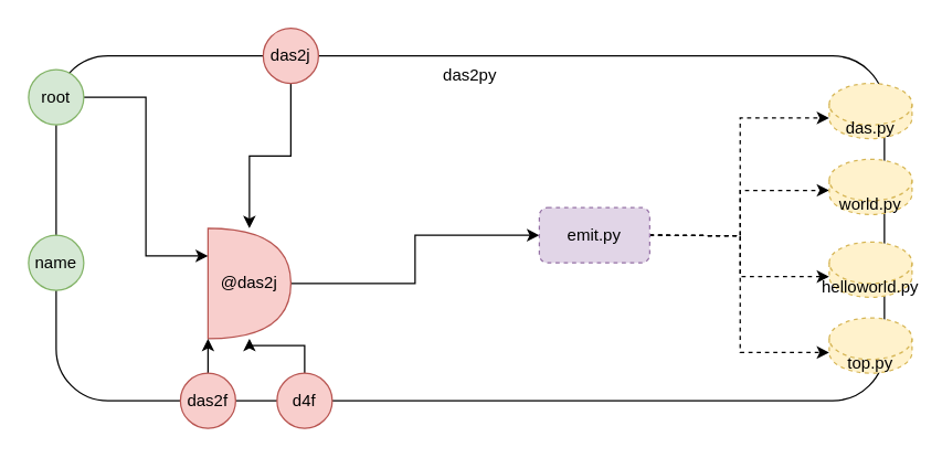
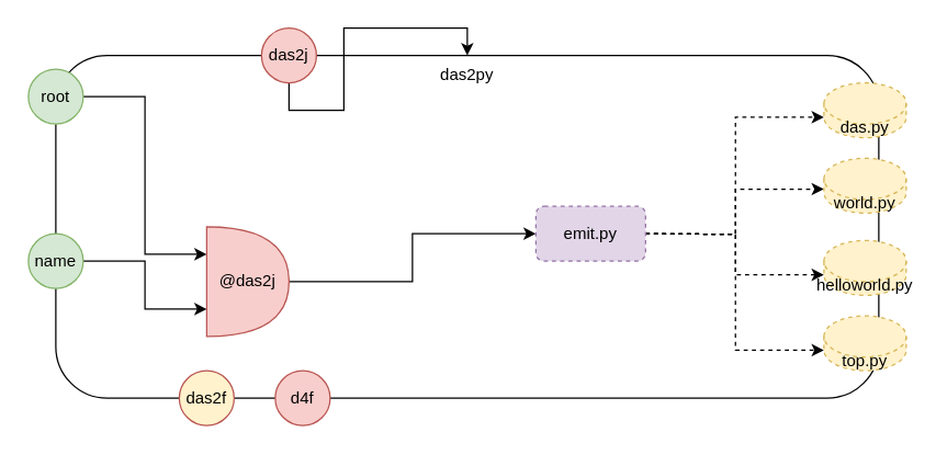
- <mxCell id="3" style="edgeStyle=orthogonalEdgeStyle;rounded=0;orthogonalLoop=1;jettySize=auto;html=1;exitX=0.5;exitY=1;exitDx=0;exitDy=0;" edge="1" parent="1" source="4" target="6"><mxGeometry relative="1" as="geometry" /></mxCell>
+ <mxCell id="3" style="edgeStyle=orthogonalEdgeStyle;rounded=0;orthogonalLoop=1;jettySize=auto;html=1;exitX=0.5;exitY=1;exitDx=0;exitDy=0;" edge="1" parent="1" source="4" target="2"><mxGeometry relative="1" as="geometry" /></mxCell>
+ <mxCell id="11" style="edgeStyle=orthogonalEdgeStyle;rounded=0;orthogonalLoop=1;jettySize=auto;html=1;exitX=1;exitY=0.5;exitDx=0;exitDy=0;entryX=0;entryY=0.75;entryDx=0;entryDy=0;entryPerimeter=0;" edge="1" parent="1" source="12" target="6"><mxGeometry relative="1" as="geometry" /></mxCell>
- <mxCell id="21" style="edgeStyle=orthogonalEdgeStyle;rounded=0;orthogonalLoop=1;jettySize=auto;html=1;exitX=0.5;exitY=0;exitDx=0;exitDy=0;endArrow=classic;endFill=1;strokeColor=#000000;strokeWidth=1;" edge="1" parent="1" source="22" target="6"><mxGeometry relative="1" as="geometry" /></mxCell>
- <mxCell id="19" style="edgeStyle=orthogonalEdgeStyle;rounded=0;orthogonalLoop=1;jettySize=auto;html=1;endArrow=classic;endFill=1;strokeColor=#000000;strokeWidth=1;" edge="1" parent="1" source="20" target="6"><mxGeometry relative="1" as="geometry"><Array as="points"><mxPoint x="150" y="240" /><mxPoint x="210" y="240" /></Array></mxGeometry></mxCell>
- <mxCell id="20" value="das2f" style="ellipse;whiteSpace=wrap;html=1;aspect=fixed;fillColor=#f8cecc;strokeColor=#b85450;" vertex="1" parent="1"><mxGeometry x="130" y="270" width="40" height="40" as="geometry" /></mxCell>
+ <mxCell id="20" value="das2f" style="ellipse;whiteSpace=wrap;html=1;aspect=fixed;fillColor=#fff2cc;strokeColor=#b85450;" vertex="1" parent="1"><mxGeometry x="130" y="270" width="40" height="40" as="geometry" /></mxCell>
